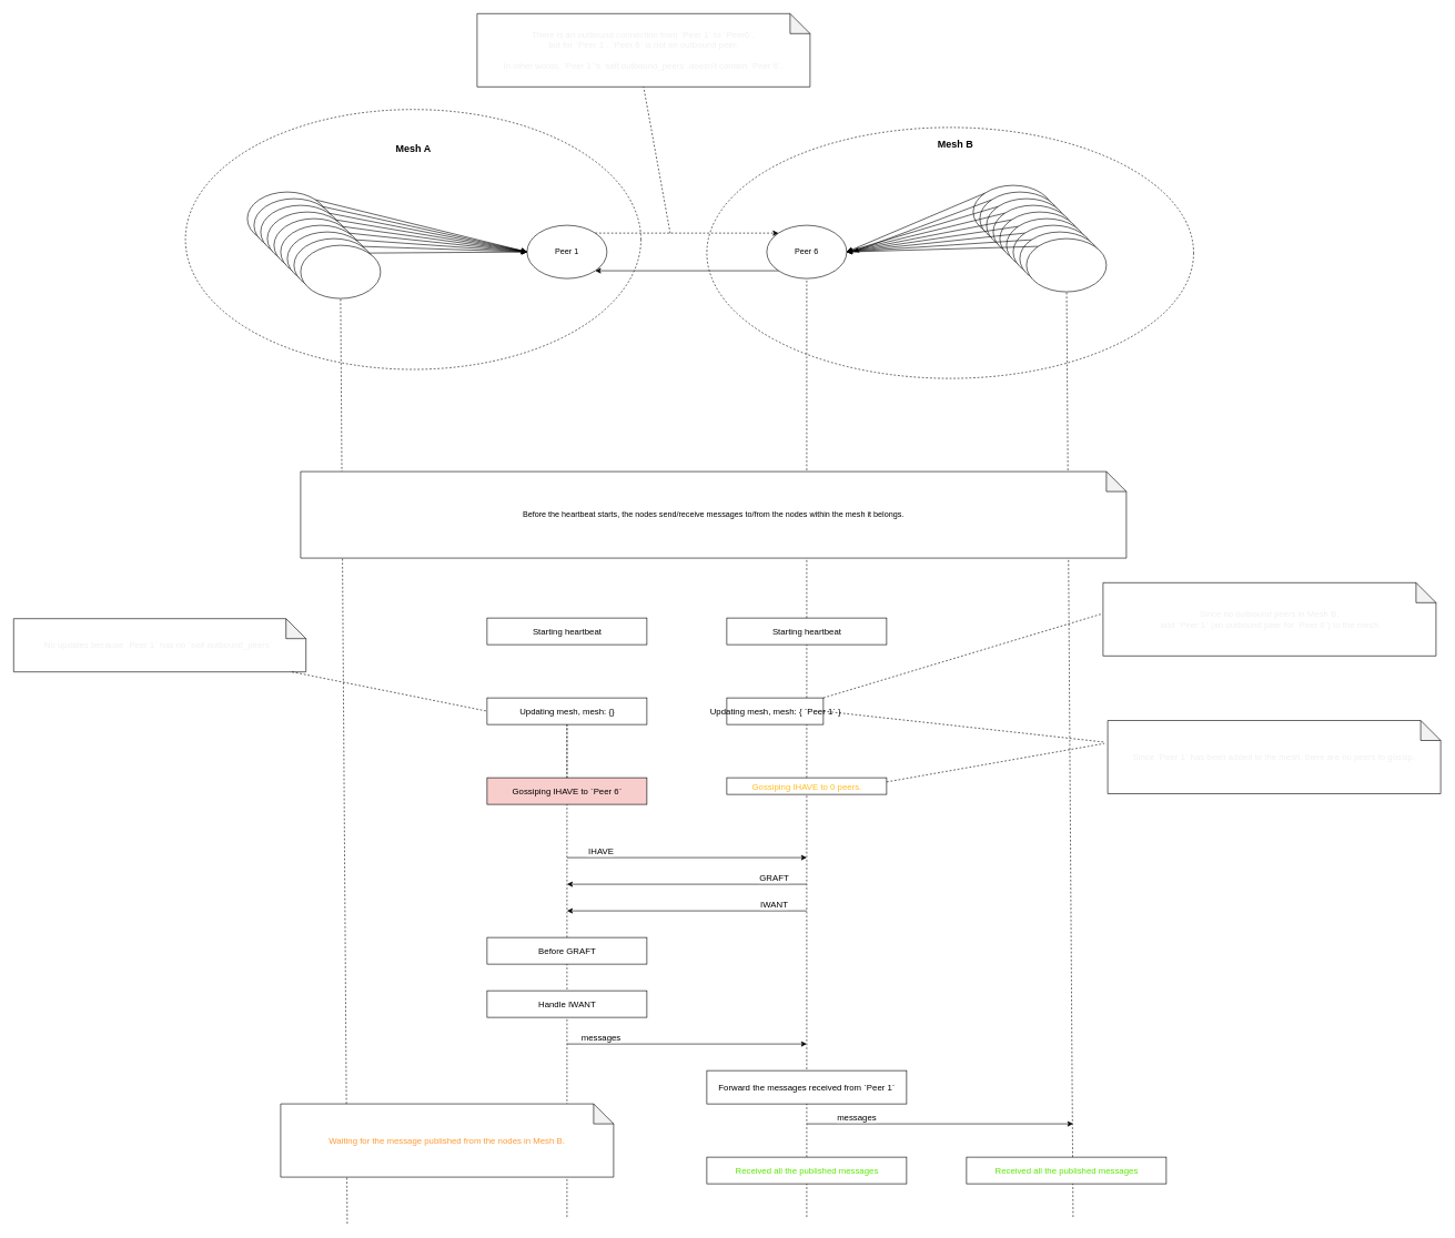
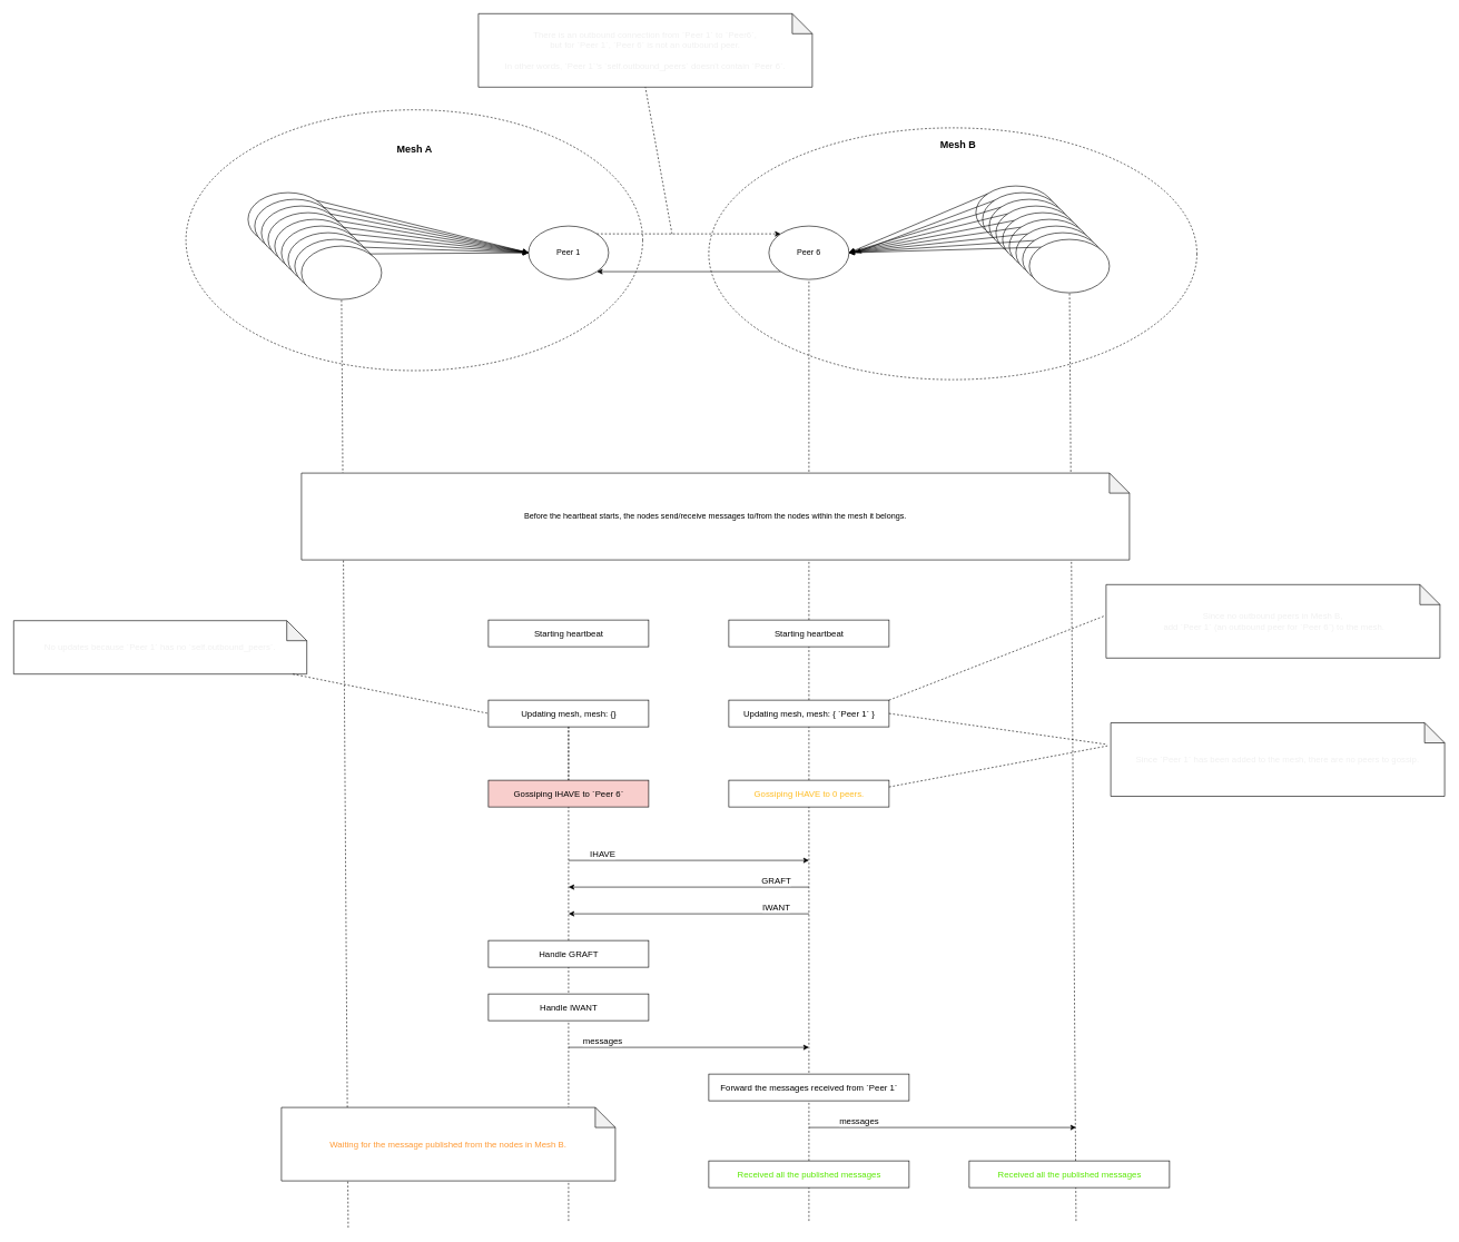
- <mxCell id="26" value="Updating mesh, mesh: { `Peer 1` }" style="html=1;dashed=0;whitespace=wrap;fontSize=13;" vertex="1" parent="1"><mxGeometry x="1091" y="1048" width="145" height="40" as="geometry" /></mxCell>
+ <mxCell id="26" value="Updating mesh, mesh: { `Peer 1` }" style="html=1;dashed=0;whitespace=wrap;fontSize=13;" vertex="1" parent="1"><mxGeometry x="1091" y="1048" width="240" height="40" as="geometry" /></mxCell>
- <mxCell id="28" value="&lt;font color=&quot;#ffbc21&quot;&gt;Gossiping IHAVE to 0 peers.&lt;/font&gt;" style="html=1;dashed=0;whitespace=wrap;fontSize=13;" vertex="1" parent="1"><mxGeometry x="1091" y="1168" width="240" height="25" as="geometry" /></mxCell>
+ <mxCell id="28" value="&lt;font color=&quot;#ffbc21&quot;&gt;Gossiping IHAVE to 0 peers.&lt;/font&gt;" style="html=1;dashed=0;whitespace=wrap;fontSize=13;" vertex="1" parent="1"><mxGeometry x="1091" y="1168" width="240" height="40" as="geometry" /></mxCell>
- <mxCell id="29" value="Before GRAFT" style="html=1;dashed=0;whitespace=wrap;fontSize=13;" vertex="1" parent="1"><mxGeometry x="731" y="1408" width="240" height="40" as="geometry" /></mxCell>
+ <mxCell id="29" value="Handle GRAFT" style="html=1;dashed=0;whitespace=wrap;fontSize=13;" vertex="1" parent="1"><mxGeometry x="731" y="1408" width="240" height="40" as="geometry" /></mxCell>
- <mxCell id="31" value="Forward the messages received from `Peer 1`" style="html=1;dashed=0;whitespace=wrap;fontSize=13;" vertex="1" parent="1"><mxGeometry x="1061" y="1608" width="300" height="50" as="geometry" /></mxCell>
+ <mxCell id="31" value="Forward the messages received from `Peer 1`" style="html=1;dashed=0;whitespace=wrap;fontSize=13;" vertex="1" parent="1"><mxGeometry x="1061" y="1608" width="300" height="40" as="geometry" /></mxCell>
